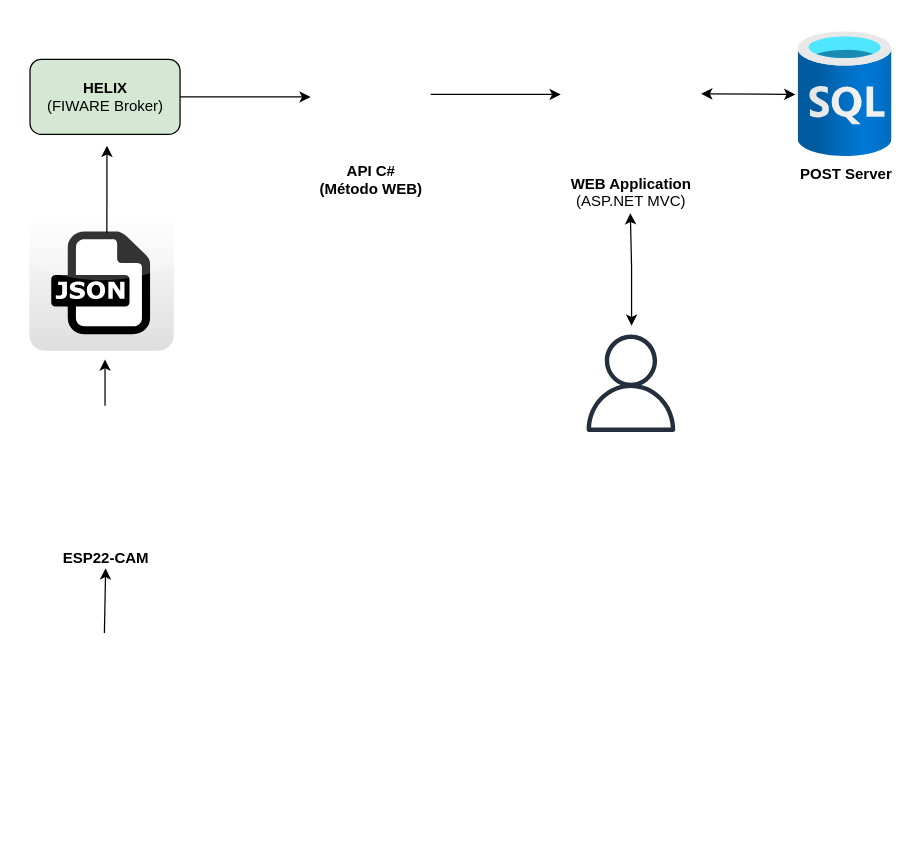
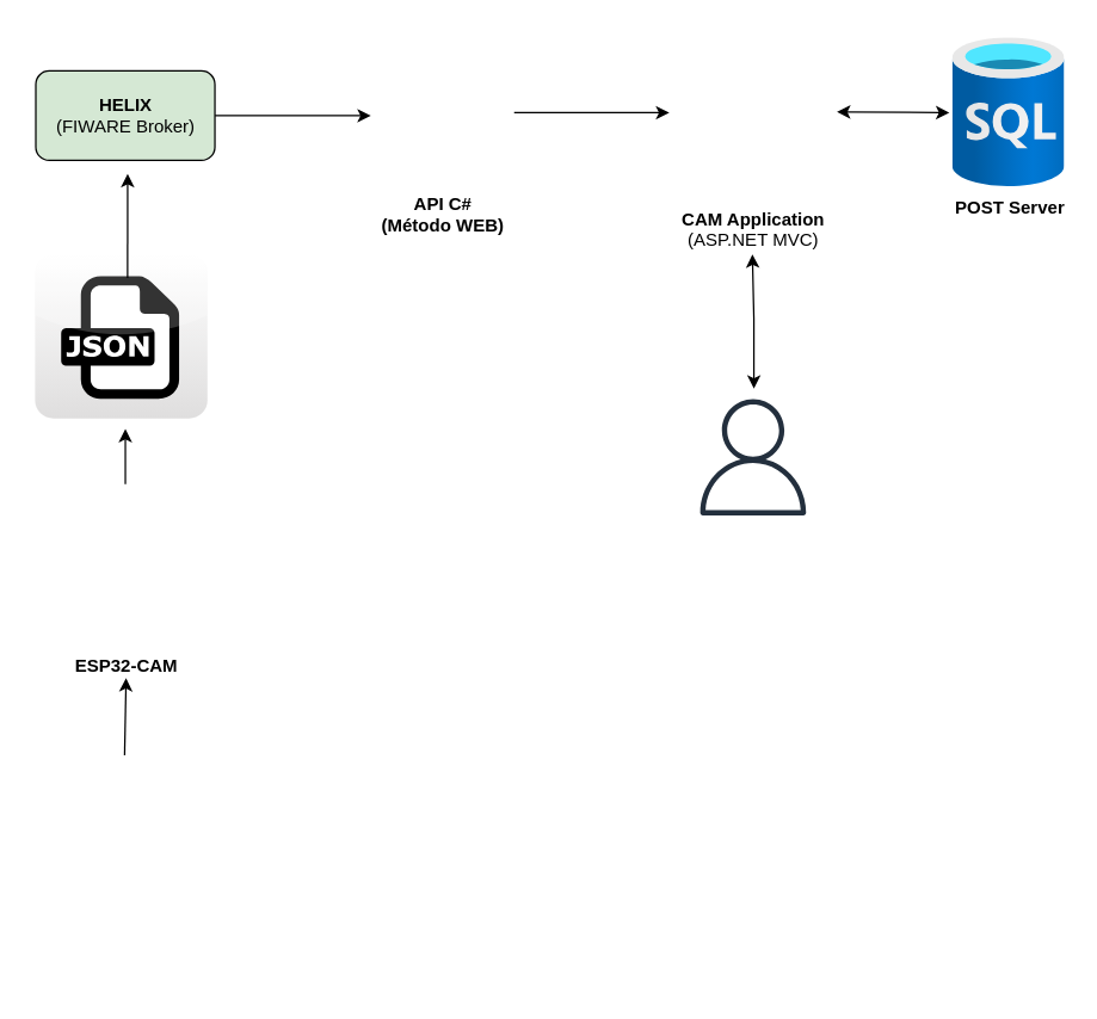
- <mxCell id="6" value="&lt;b&gt;WEB Application&lt;/b&gt;&lt;br&gt;(ASP.NET MVC)" style="shape=image;html=1;verticalAlign=top;verticalLabelPosition=bottom;labelBackgroundColor=#ffffff;imageAspect=0;aspect=fixed;image=https://cdn3.iconfinder.com/data/icons/forall/1062/window-128.png" parent="1" vertex="1"><mxGeometry x="448" y="20.87" width="112.25" height="112.25" as="geometry" /></mxCell>
+ <mxCell id="6" value="&lt;b&gt;CAM Application&lt;/b&gt;&lt;br&gt;(ASP.NET MVC)" style="shape=image;html=1;verticalAlign=top;verticalLabelPosition=bottom;labelBackgroundColor=#ffffff;imageAspect=0;aspect=fixed;image=https://cdn3.iconfinder.com/data/icons/forall/1062/window-128.png" parent="1" vertex="1"><mxGeometry x="448" y="20.87" width="112.25" height="112.25" as="geometry" /></mxCell>
- <mxCell id="13" value="&lt;b&gt;ESP22-CAM&lt;/b&gt;" style="shape=image;html=1;verticalAlign=top;verticalLabelPosition=bottom;labelBackgroundColor=#ffffff;imageAspect=0;aspect=fixed;image=https://cdn2.iconfinder.com/data/icons/mobile-and-internet-business/285/qr_code-128.png" parent="1" vertex="1"><mxGeometry x="29.5" y="324" width="108" height="108" as="geometry" /></mxCell>
+ <mxCell id="13" value="&lt;b&gt;ESP32-CAM&lt;/b&gt;" style="shape=image;html=1;verticalAlign=top;verticalLabelPosition=bottom;labelBackgroundColor=#ffffff;imageAspect=0;aspect=fixed;image=https://cdn2.iconfinder.com/data/icons/mobile-and-internet-business/285/qr_code-128.png" parent="1" vertex="1"><mxGeometry x="29.5" y="324" width="108" height="108" as="geometry" /></mxCell>
